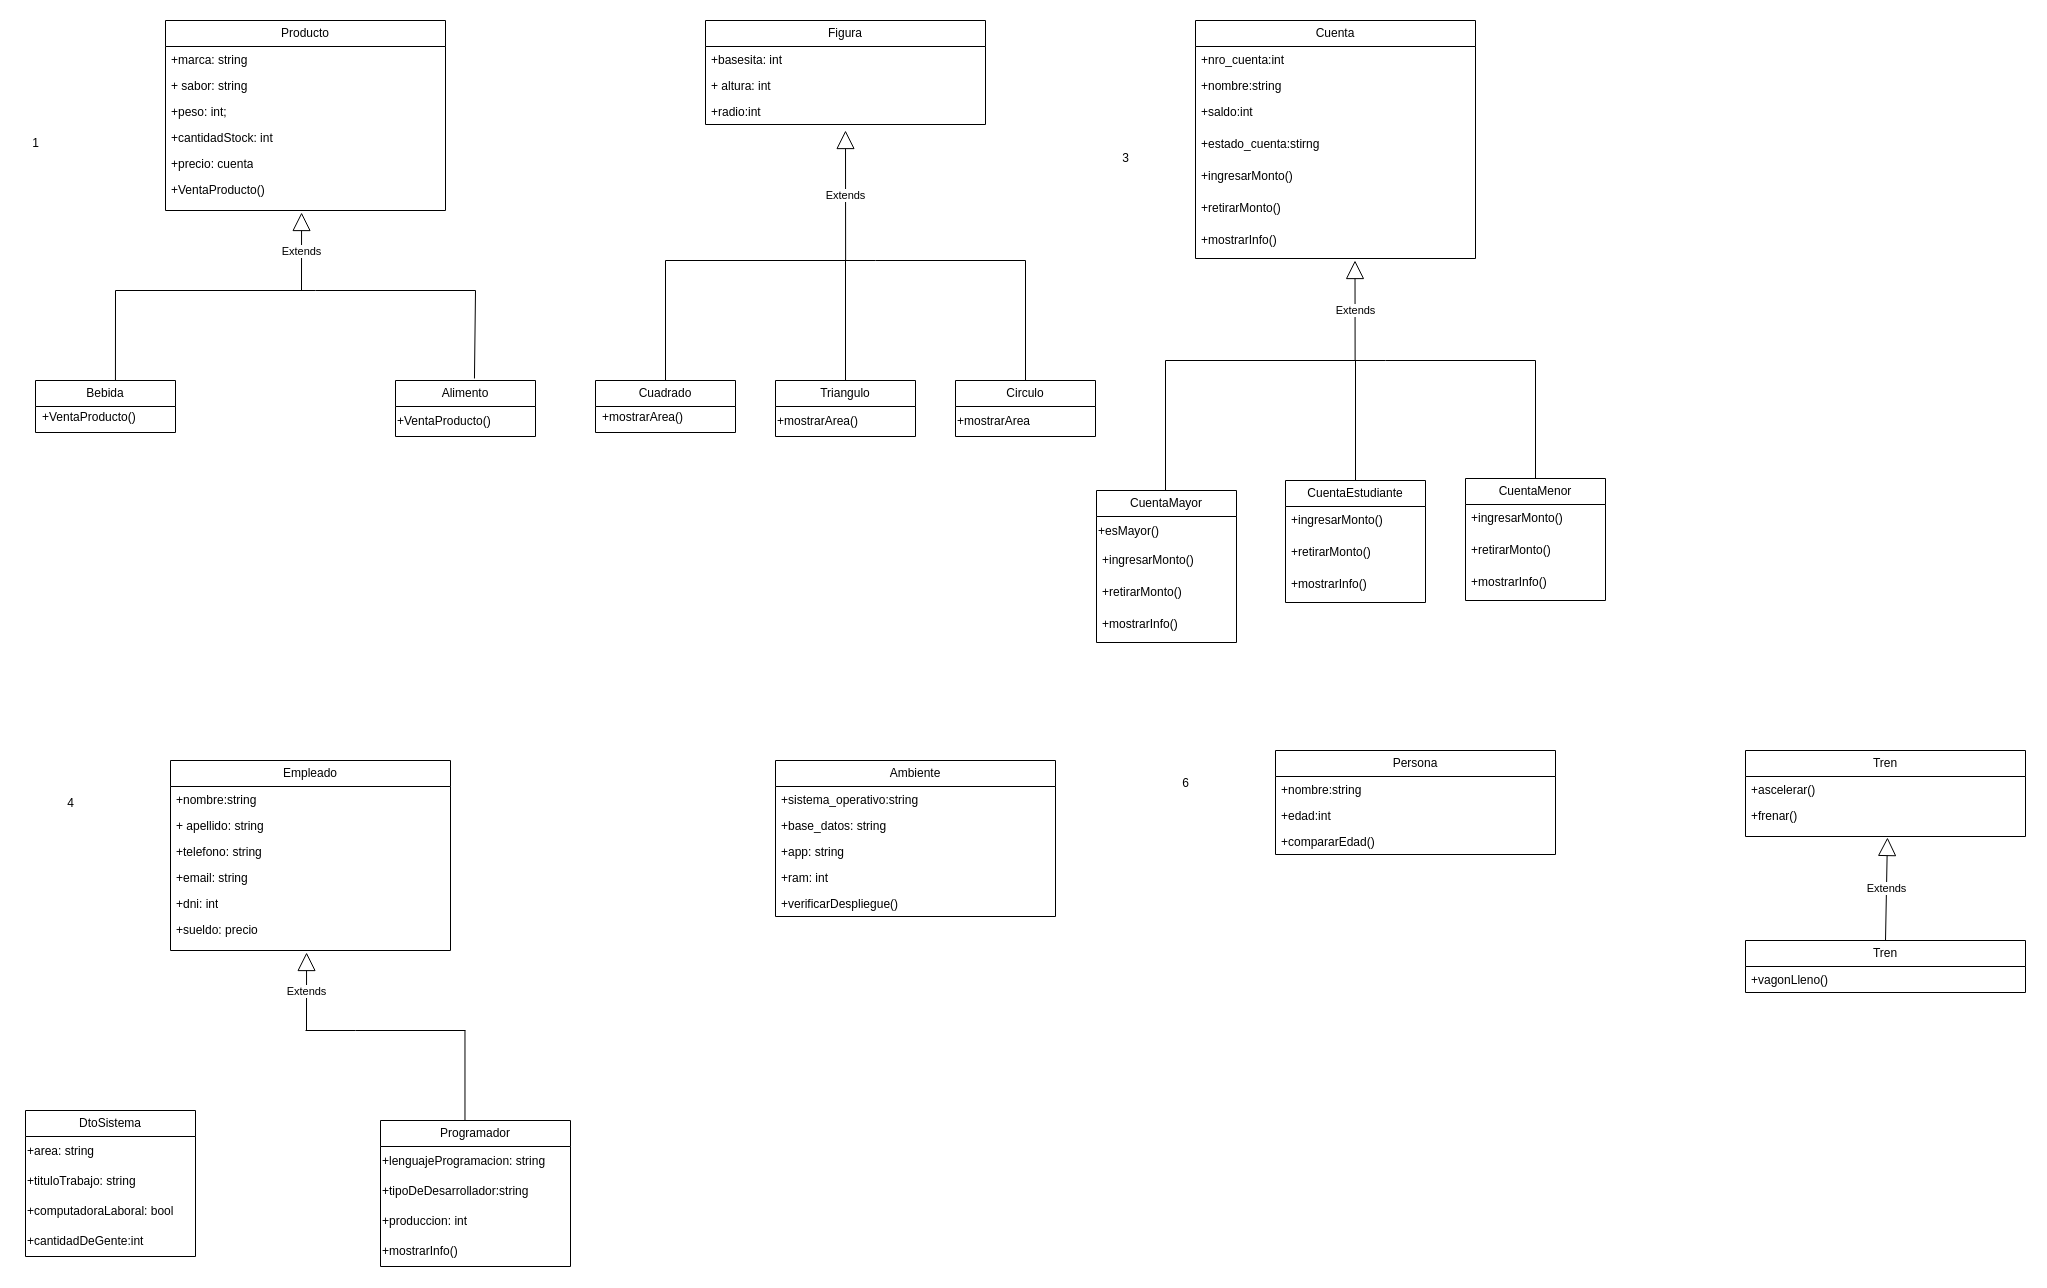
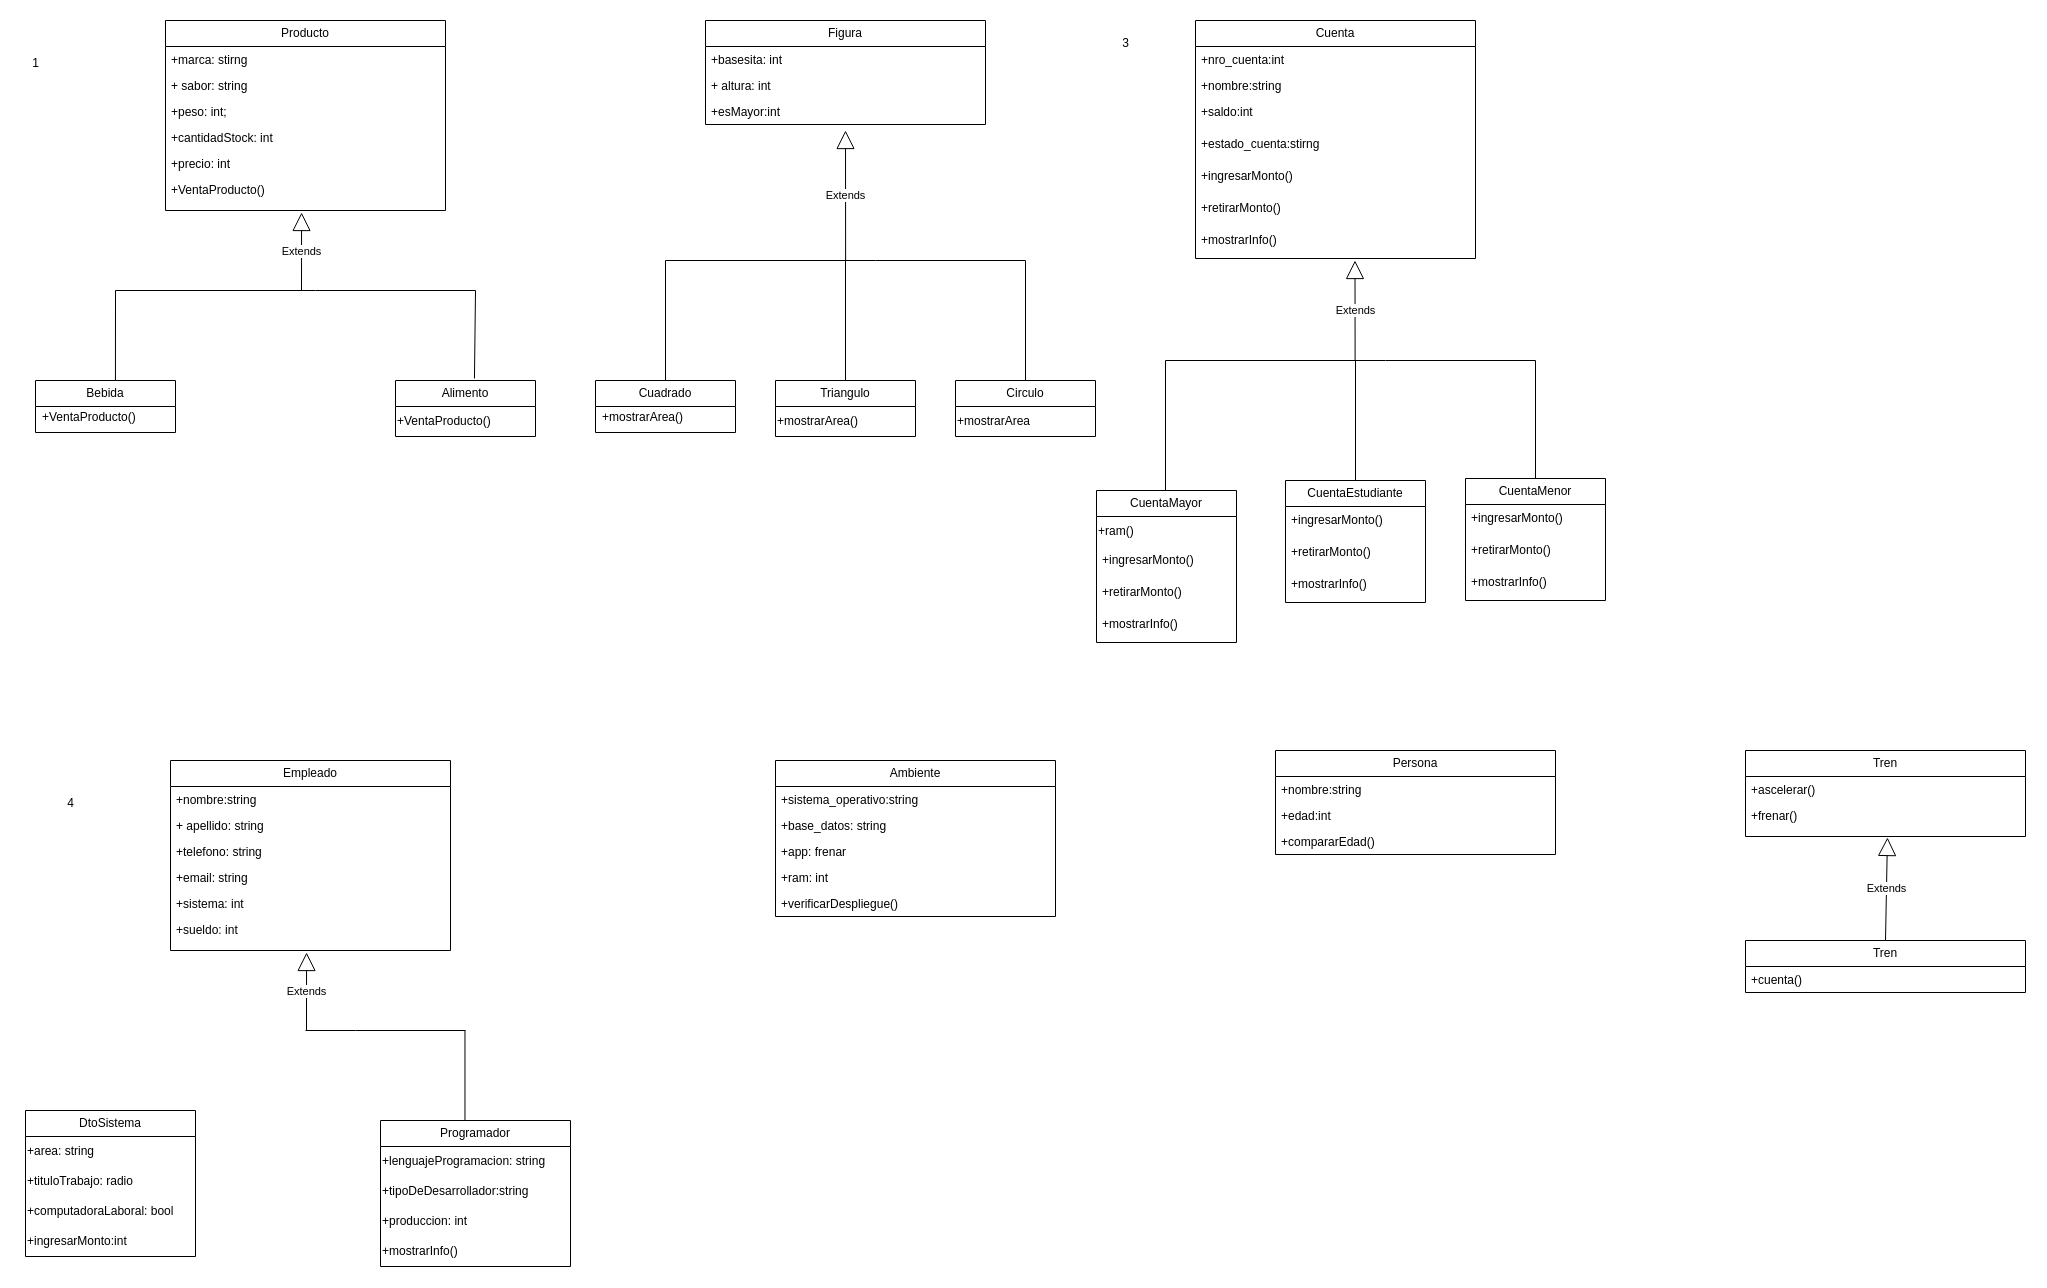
- <mxCell id="3" value="+marca: string" style="text;strokeColor=none;fillColor=none;align=left;verticalAlign=top;spacingLeft=4;spacingRight=4;overflow=hidden;rotatable=0;points=[[0,0.5],[1,0.5]];portConstraint=eastwest;whiteSpace=wrap;html=1;" vertex="1" parent="2"><mxGeometry y="26" width="280" height="26" as="geometry" /></mxCell>
+ <mxCell id="3" value="+marca: stirng" style="text;strokeColor=none;fillColor=none;align=left;verticalAlign=top;spacingLeft=4;spacingRight=4;overflow=hidden;rotatable=0;points=[[0,0.5],[1,0.5]];portConstraint=eastwest;whiteSpace=wrap;html=1;" vertex="1" parent="2"><mxGeometry y="26" width="280" height="26" as="geometry" /></mxCell>
- <mxCell id="16" value="+radio:int" style="text;strokeColor=none;fillColor=none;align=left;verticalAlign=top;spacingLeft=4;spacingRight=4;overflow=hidden;rotatable=0;points=[[0,0.5],[1,0.5]];portConstraint=eastwest;whiteSpace=wrap;html=1;" vertex="1" parent="13"><mxGeometry y="78" width="280" height="26" as="geometry" /></mxCell>
+ <mxCell id="16" value="+esMayor:int" style="text;strokeColor=none;fillColor=none;align=left;verticalAlign=top;spacingLeft=4;spacingRight=4;overflow=hidden;rotatable=0;points=[[0,0.5],[1,0.5]];portConstraint=eastwest;whiteSpace=wrap;html=1;" vertex="1" parent="13"><mxGeometry y="78" width="280" height="26" as="geometry" /></mxCell>
- <mxCell id="97" value="1" style="text;html=1;align=center;verticalAlign=middle;resizable=0;points=[];autosize=1;strokeColor=none;fillColor=none;" vertex="1" parent="1"><mxGeometry x="20" y="128" width="30" height="30" as="geometry" /></mxCell>
+ <mxCell id="97" value="1" style="text;html=1;align=center;verticalAlign=middle;resizable=0;points=[];autosize=1;strokeColor=none;fillColor=none;" vertex="1" parent="1"><mxGeometry x="20" y="48" width="30" height="30" as="geometry" /></mxCell>
- <mxCell id="98" value="3" style="text;html=1;align=center;verticalAlign=middle;resizable=0;points=[];autosize=1;strokeColor=none;fillColor=none;" vertex="1" parent="1"><mxGeometry x="1110" y="143" width="30" height="30" as="geometry" /></mxCell>
+ <mxCell id="98" value="3" style="text;html=1;align=center;verticalAlign=middle;resizable=0;points=[];autosize=1;strokeColor=none;fillColor=none;" vertex="1" parent="1"><mxGeometry x="1110" y="28" width="30" height="30" as="geometry" /></mxCell>
- <mxCell id="7" value="&lt;div&gt;+precio: cuenta&lt;/div&gt;" style="text;strokeColor=none;fillColor=none;align=left;verticalAlign=top;spacingLeft=4;spacingRight=4;overflow=hidden;rotatable=0;points=[[0,0.5],[1,0.5]];portConstraint=eastwest;whiteSpace=wrap;html=1;" vertex="1" parent="2"><mxGeometry y="130" width="280" height="26" as="geometry" /></mxCell>
+ <mxCell id="7" value="&lt;div&gt;+precio: int&lt;/div&gt;" style="text;strokeColor=none;fillColor=none;align=left;verticalAlign=top;spacingLeft=4;spacingRight=4;overflow=hidden;rotatable=0;points=[[0,0.5],[1,0.5]];portConstraint=eastwest;whiteSpace=wrap;html=1;" vertex="1" parent="2"><mxGeometry y="130" width="280" height="26" as="geometry" /></mxCell>
- <mxCell id="43" value="+esMayor()" style="text;html=1;align=left;verticalAlign=middle;resizable=0;points=[];autosize=1;strokeColor=none;fillColor=none;" vertex="1" parent="42"><mxGeometry y="26" width="140" height="30" as="geometry" /></mxCell>
+ <mxCell id="43" value="+ram()" style="text;html=1;align=left;verticalAlign=middle;resizable=0;points=[];autosize=1;strokeColor=none;fillColor=none;" vertex="1" parent="42"><mxGeometry y="26" width="140" height="30" as="geometry" /></mxCell>
- <mxCell id="100" value="6" style="text;html=1;align=center;verticalAlign=middle;resizable=0;points=[];autosize=1;strokeColor=none;fillColor=none;" vertex="1" parent="1"><mxGeometry x="1170" y="768" width="30" height="30" as="geometry" /></mxCell>
- <mxCell id="84" value="+app: string" style="text;strokeColor=none;fillColor=none;align=left;verticalAlign=top;spacingLeft=4;spacingRight=4;overflow=hidden;rotatable=0;points=[[0,0.5],[1,0.5]];portConstraint=eastwest;whiteSpace=wrap;html=1;" vertex="1" parent="81"><mxGeometry y="78" width="280" height="26" as="geometry" /></mxCell>
+ <mxCell id="84" value="+app: frenar" style="text;strokeColor=none;fillColor=none;align=left;verticalAlign=top;spacingLeft=4;spacingRight=4;overflow=hidden;rotatable=0;points=[[0,0.5],[1,0.5]];portConstraint=eastwest;whiteSpace=wrap;html=1;" vertex="1" parent="81"><mxGeometry y="78" width="280" height="26" as="geometry" /></mxCell>
- <mxCell id="66" value="&lt;div&gt;+dni: int&lt;/div&gt;" style="text;strokeColor=none;fillColor=none;align=left;verticalAlign=top;spacingLeft=4;spacingRight=4;overflow=hidden;rotatable=0;points=[[0,0.5],[1,0.5]];portConstraint=eastwest;whiteSpace=wrap;html=1;" vertex="1" parent="61"><mxGeometry y="130" width="280" height="26" as="geometry" /></mxCell>
+ <mxCell id="66" value="&lt;div&gt;+sistema: int&lt;/div&gt;" style="text;strokeColor=none;fillColor=none;align=left;verticalAlign=top;spacingLeft=4;spacingRight=4;overflow=hidden;rotatable=0;points=[[0,0.5],[1,0.5]];portConstraint=eastwest;whiteSpace=wrap;html=1;" vertex="1" parent="61"><mxGeometry y="130" width="280" height="26" as="geometry" /></mxCell>
- <mxCell id="67" value="+sueldo: precio&lt;div&gt;&lt;br&gt;&lt;/div&gt;" style="text;strokeColor=none;fillColor=none;align=left;verticalAlign=top;spacingLeft=4;spacingRight=4;overflow=hidden;rotatable=0;points=[[0,0.5],[1,0.5]];portConstraint=eastwest;whiteSpace=wrap;html=1;" vertex="1" parent="61"><mxGeometry y="156" width="280" height="34" as="geometry" /></mxCell>
+ <mxCell id="67" value="+sueldo: int&lt;div&gt;&lt;br&gt;&lt;/div&gt;" style="text;strokeColor=none;fillColor=none;align=left;verticalAlign=top;spacingLeft=4;spacingRight=4;overflow=hidden;rotatable=0;points=[[0,0.5],[1,0.5]];portConstraint=eastwest;whiteSpace=wrap;html=1;" vertex="1" parent="61"><mxGeometry y="156" width="280" height="34" as="geometry" /></mxCell>
- <mxCell id="96" value="+vagonLleno()" style="text;strokeColor=none;fillColor=none;align=left;verticalAlign=top;spacingLeft=4;spacingRight=4;overflow=hidden;rotatable=0;points=[[0,0.5],[1,0.5]];portConstraint=eastwest;whiteSpace=wrap;html=1;" vertex="1" parent="95"><mxGeometry y="26" width="280" height="26" as="geometry" /></mxCell>
+ <mxCell id="96" value="+cuenta()" style="text;strokeColor=none;fillColor=none;align=left;verticalAlign=top;spacingLeft=4;spacingRight=4;overflow=hidden;rotatable=0;points=[[0,0.5],[1,0.5]];portConstraint=eastwest;whiteSpace=wrap;html=1;" vertex="1" parent="95"><mxGeometry y="26" width="280" height="26" as="geometry" /></mxCell>
- <mxCell id="70" value="+tituloTrabajo: string" style="text;html=1;align=left;verticalAlign=middle;resizable=0;points=[];autosize=1;strokeColor=none;fillColor=none;" vertex="1" parent="68"><mxGeometry y="56" width="170" height="30" as="geometry" /></mxCell>
+ <mxCell id="70" value="+tituloTrabajo: radio" style="text;html=1;align=left;verticalAlign=middle;resizable=0;points=[];autosize=1;strokeColor=none;fillColor=none;" vertex="1" parent="68"><mxGeometry y="56" width="170" height="30" as="geometry" /></mxCell>
- <mxCell id="72" value="+cantidadDeGente:int" style="text;html=1;align=left;verticalAlign=middle;resizable=0;points=[];autosize=1;strokeColor=none;fillColor=none;" vertex="1" parent="68"><mxGeometry y="116" width="170" height="30" as="geometry" /></mxCell>
+ <mxCell id="72" value="+ingresarMonto:int" style="text;html=1;align=left;verticalAlign=middle;resizable=0;points=[];autosize=1;strokeColor=none;fillColor=none;" vertex="1" parent="68"><mxGeometry y="116" width="170" height="30" as="geometry" /></mxCell>
